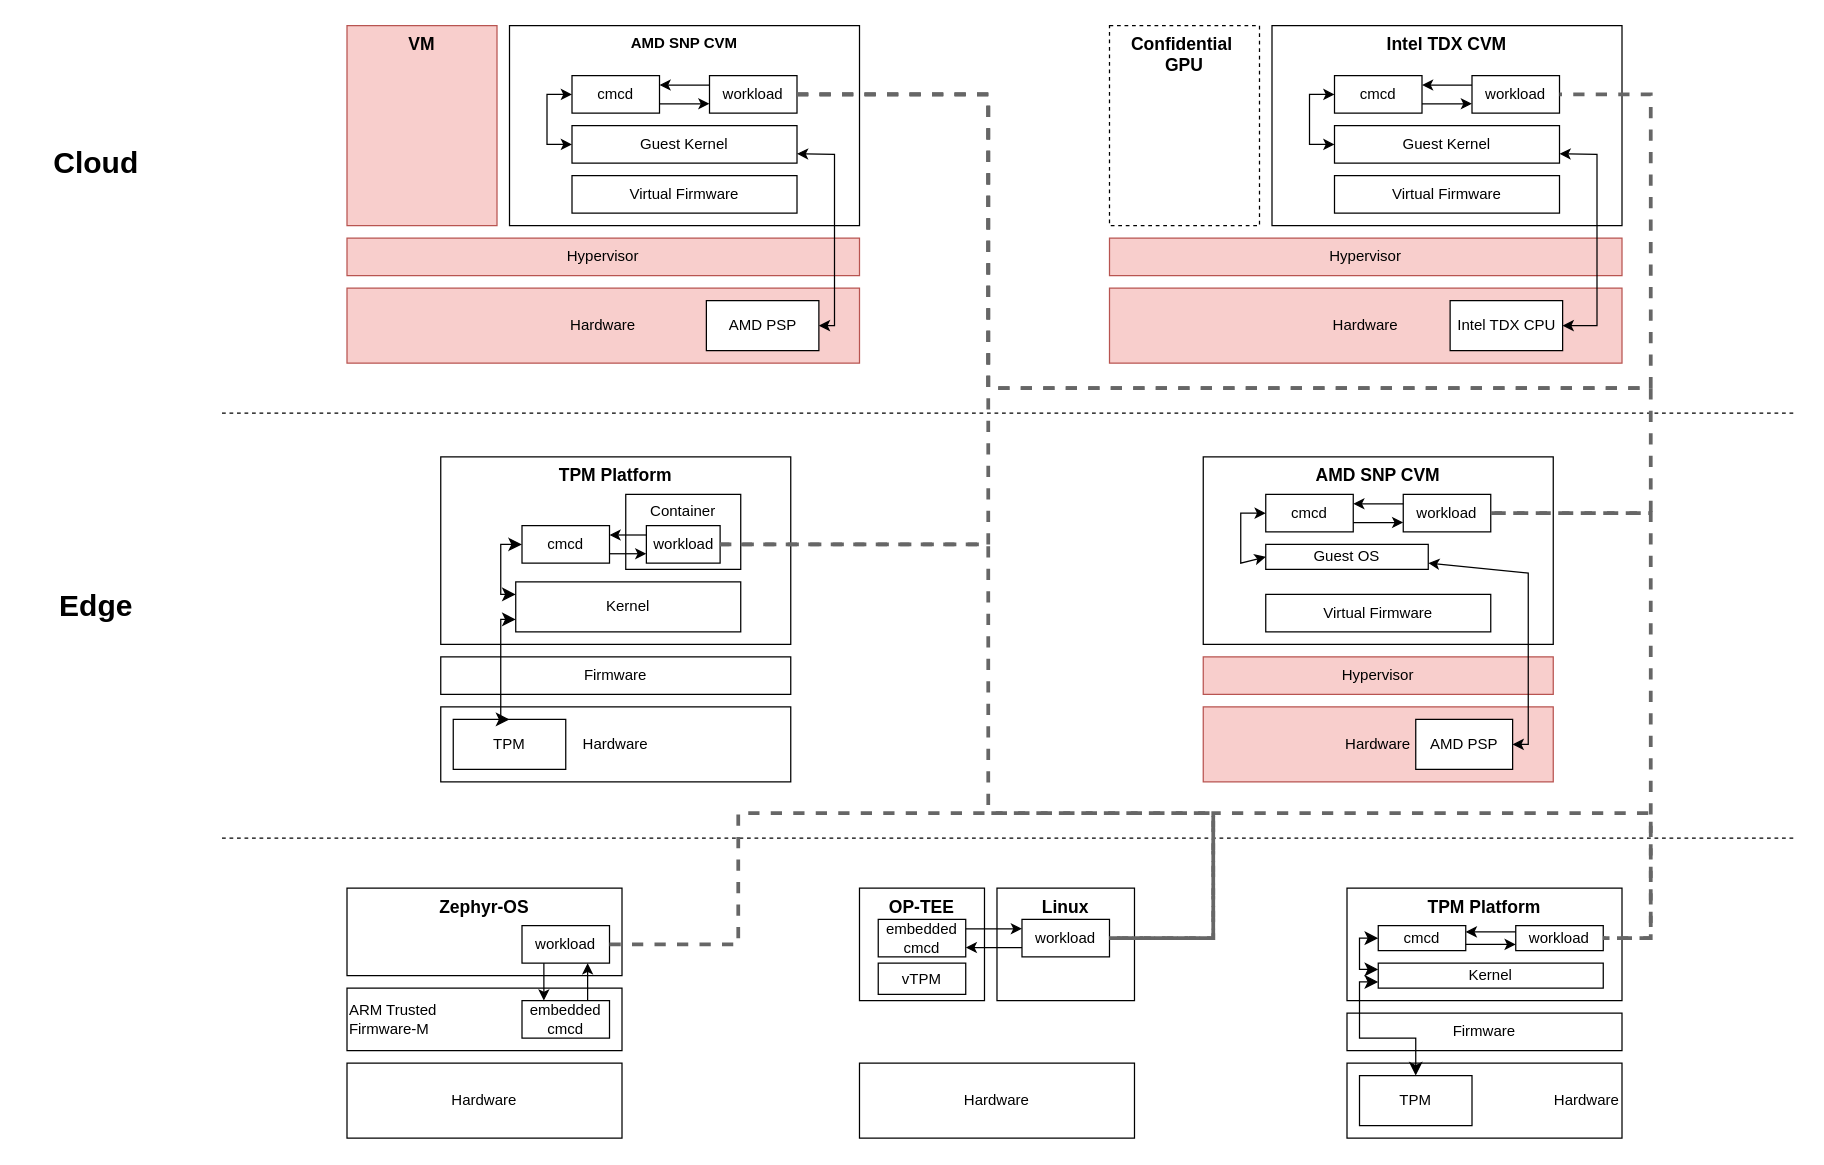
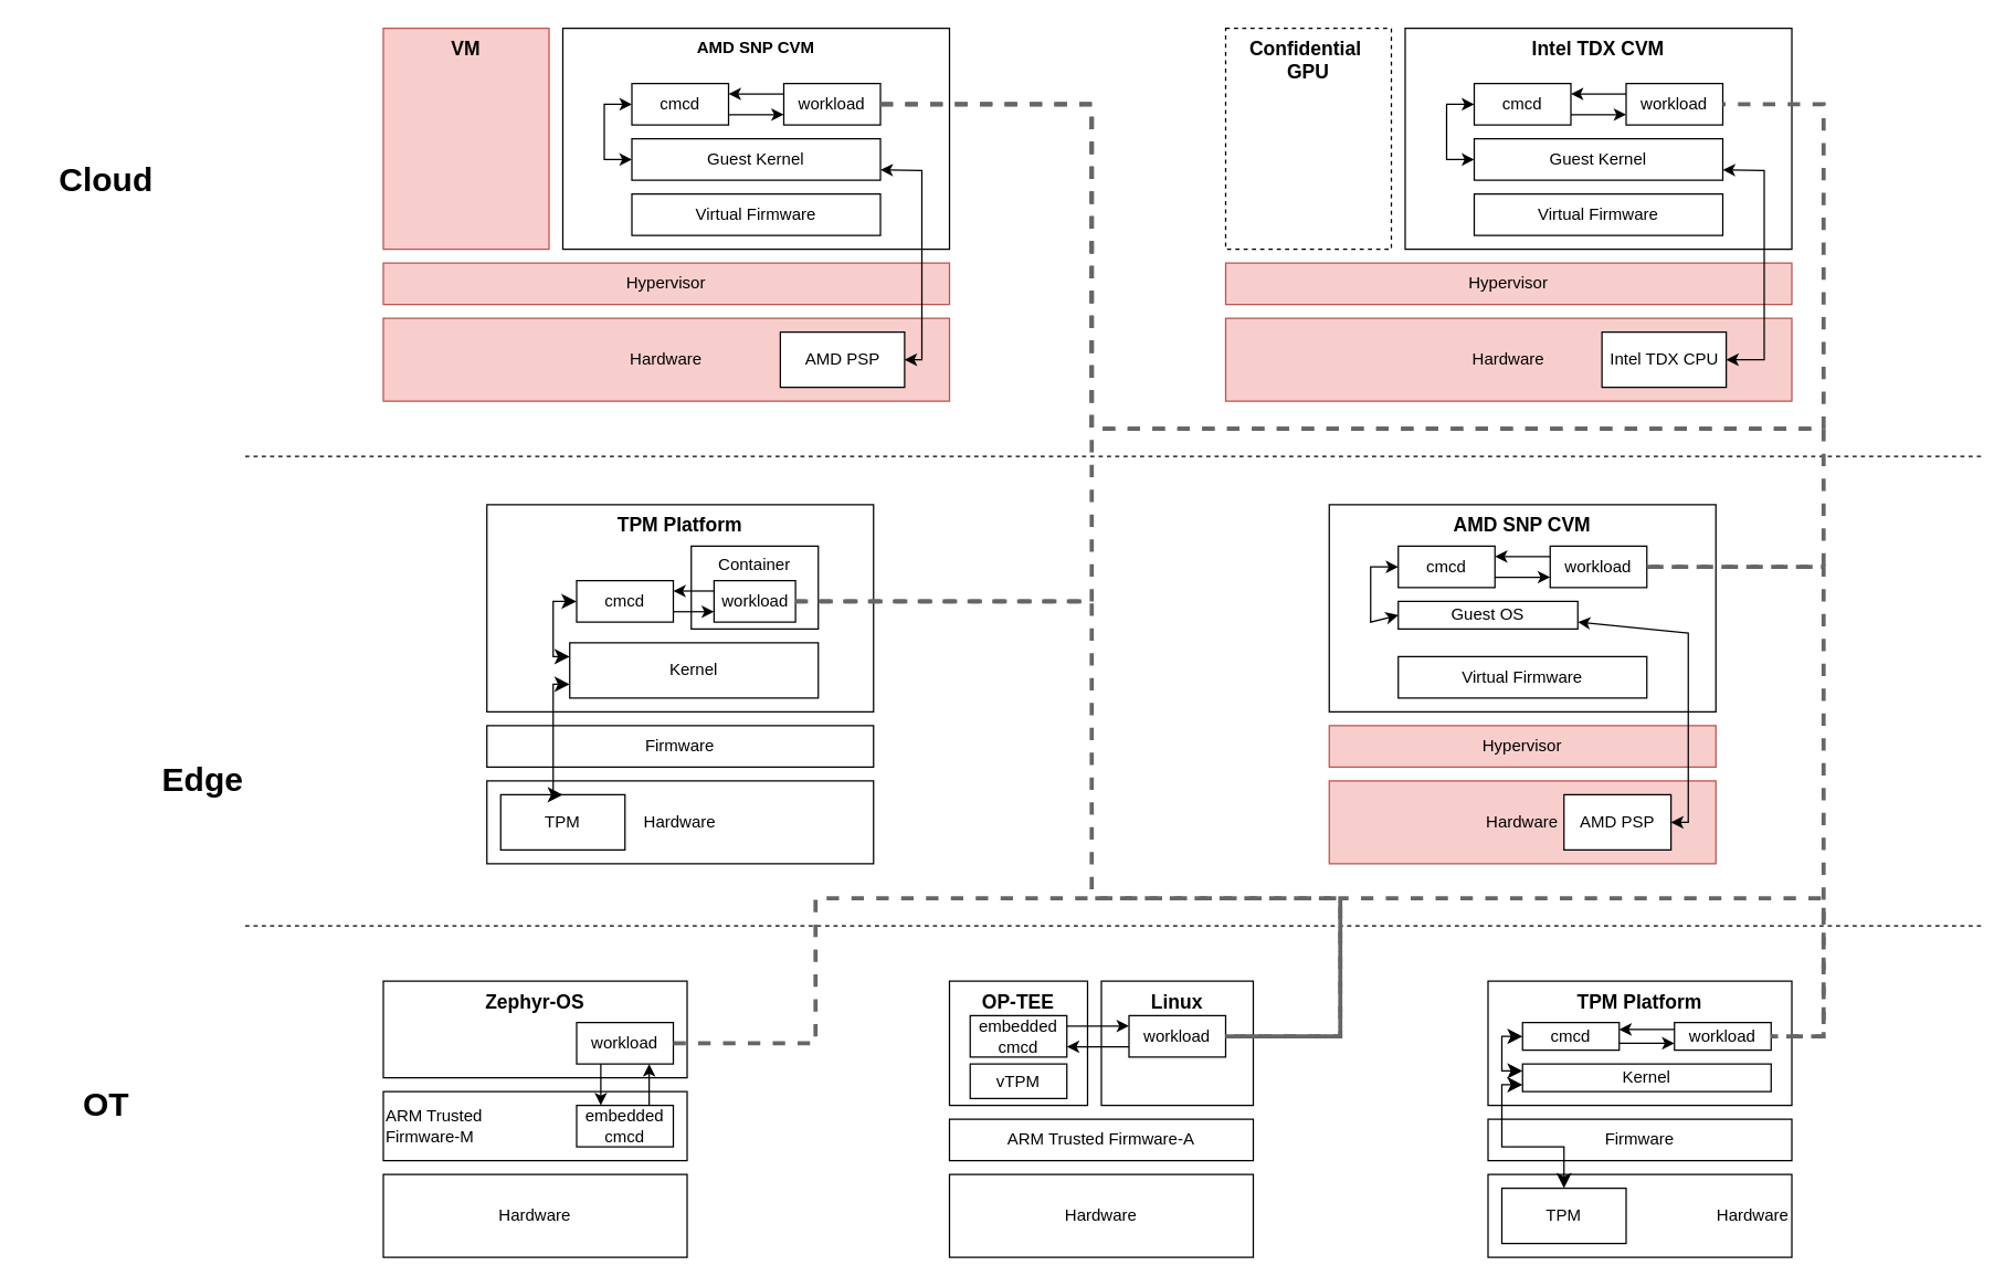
- <mxCell id="84" value="Edge" style="text;html=1;align=center;verticalAlign=middle;whiteSpace=wrap;rounded=0;fontStyle=1;fontSize=24;" parent="1" vertex="1"><mxGeometry x="20" y="465" width="113.01" height="40" as="geometry" /></mxCell>
+ <mxCell id="84" value="Edge" style="text;html=1;align=center;verticalAlign=middle;whiteSpace=wrap;rounded=0;fontStyle=1;fontSize=24;" parent="1" vertex="1"><mxGeometry x="90" y="545" width="113.01" height="40" as="geometry" /></mxCell>
+ <mxCell id="85" value="OT" style="text;html=1;align=center;verticalAlign=middle;whiteSpace=wrap;rounded=0;fontStyle=1;fontSize=24;" parent="1" vertex="1"><mxGeometry x="20" y="780" width="113.01" height="40" as="geometry" /></mxCell>
+ <mxCell id="56" value="ARM Trusted Firmware-A" style="rounded=0;whiteSpace=wrap;html=1;" parent="1" vertex="1"><mxGeometry x="686.99" y="810" width="220" height="30" as="geometry" /></mxCell>
